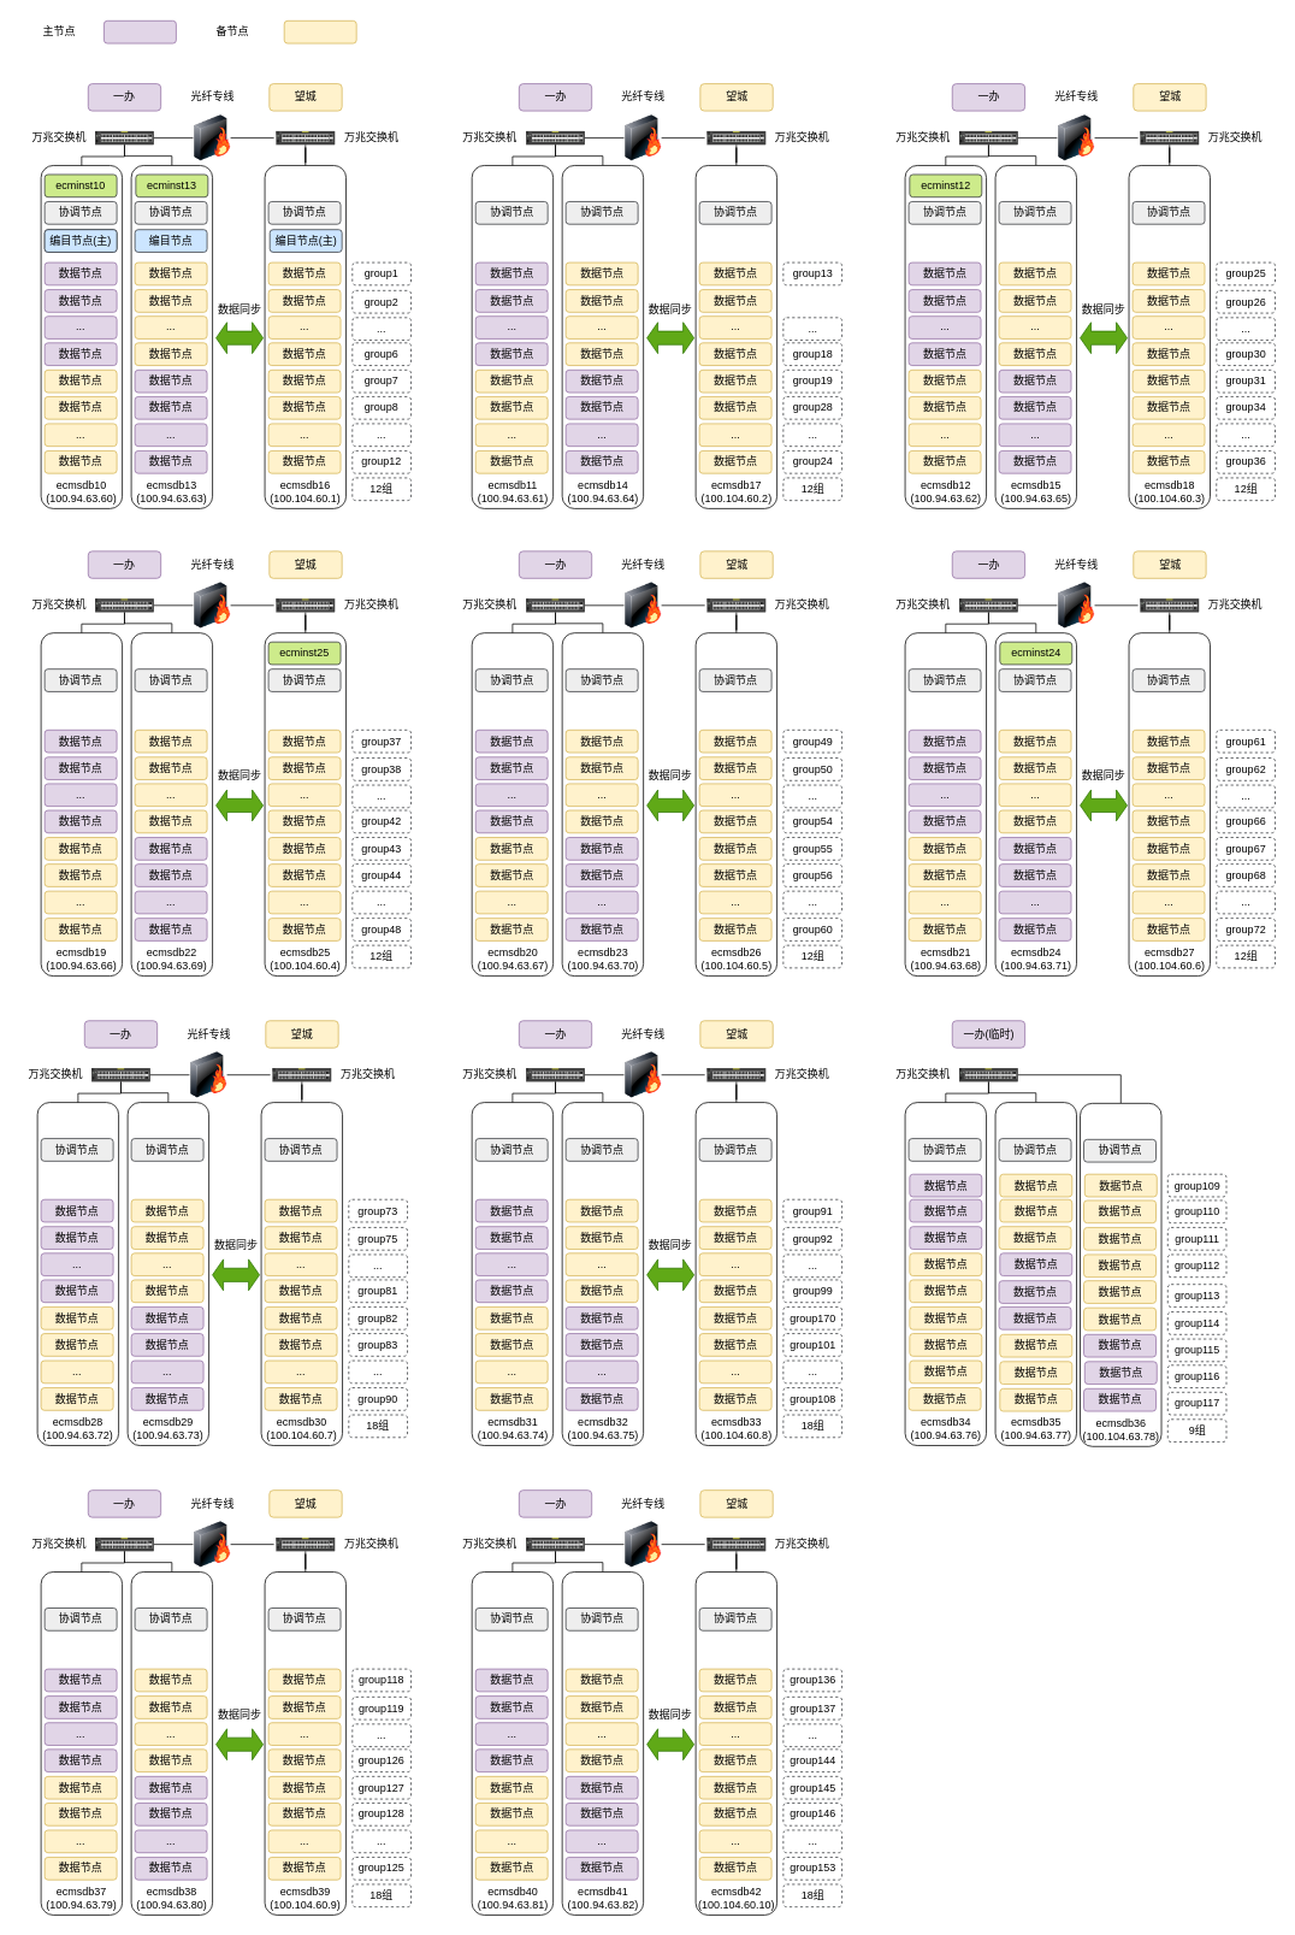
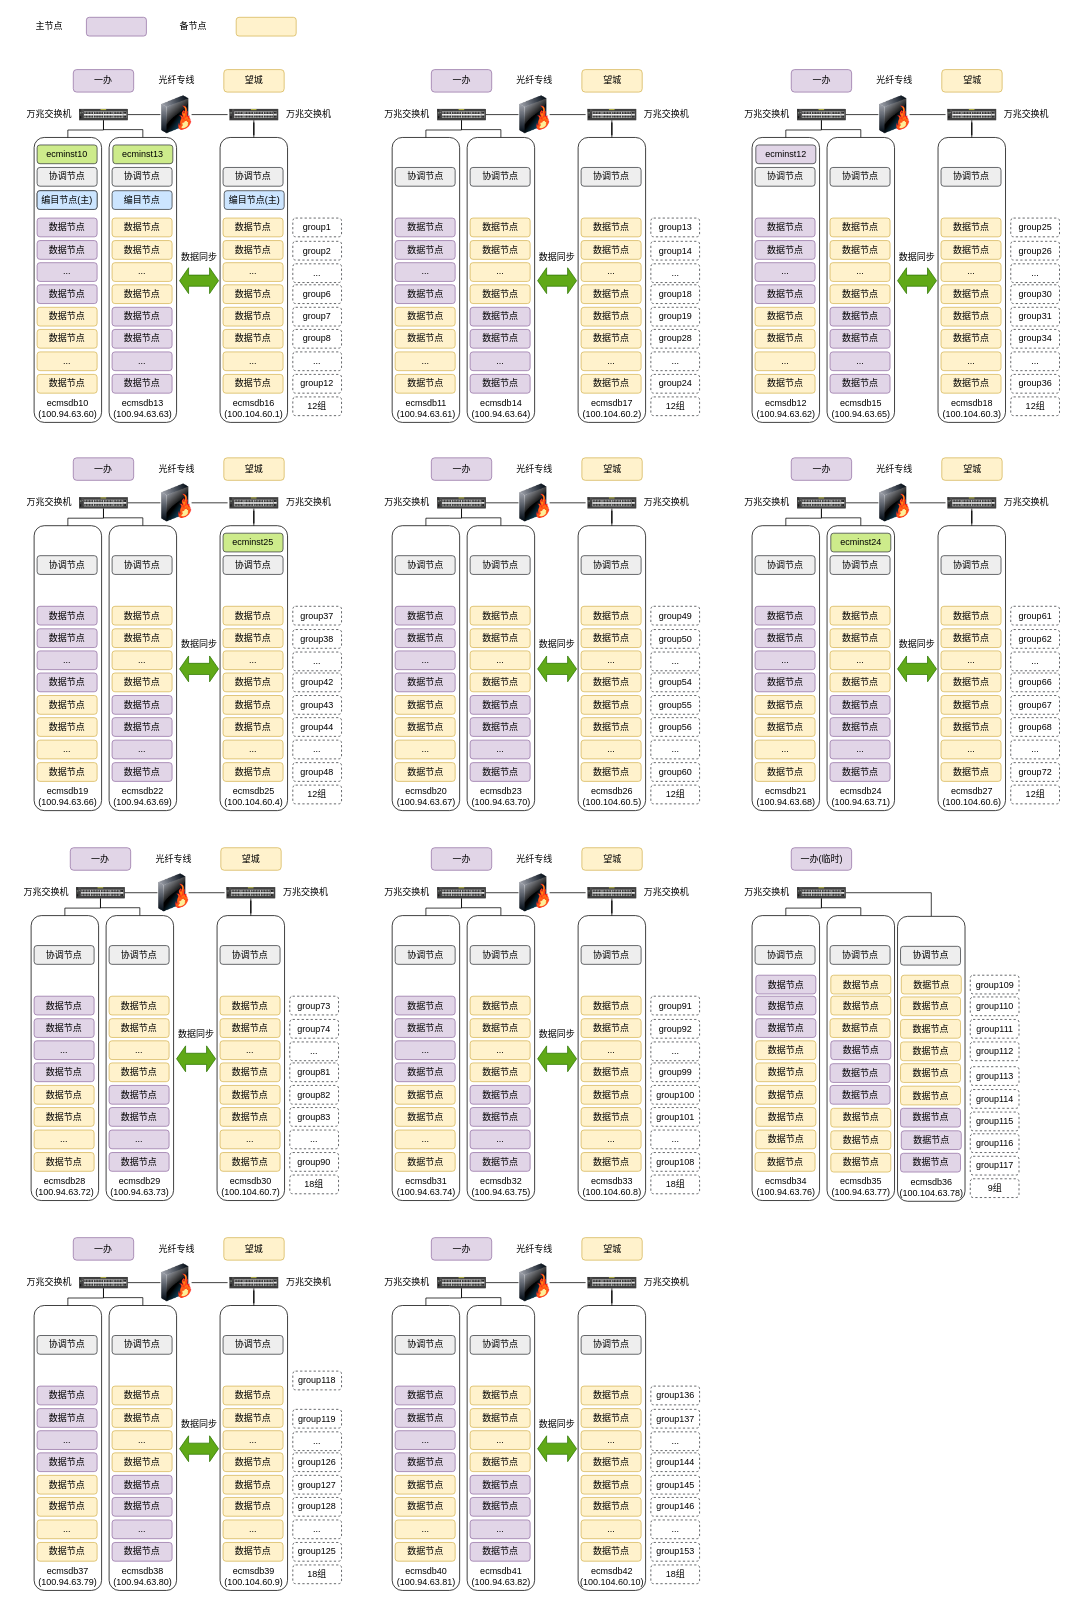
- <mxCell id="293" value="ecminst12" style="rounded=1;whiteSpace=wrap;html=1;fillColor=#cdeb8b;strokeColor=#36393d;container=0;" vertex="1" parent="1"><mxGeometry x="1007.5" y="192.75" width="80" height="25" as="geometry" /></mxCell>
+ <mxCell id="293" value="ecminst12" style="rounded=1;whiteSpace=wrap;html=1;fillColor=#e1d5e7;strokeColor=#36393d;container=0;" vertex="1" parent="1"><mxGeometry x="1007.5" y="192.75" width="80" height="25" as="geometry" /></mxCell>
+ <mxCell id="51" value="group14" style="rounded=1;whiteSpace=wrap;html=1;fillColor=none;strokeColor=#36393d;dashed=1;container=0;" vertex="1" parent="1"><mxGeometry x="867.5" y="321.25" width="65" height="25" as="geometry" /></mxCell>
- <mxCell id="400" value="group75" style="rounded=1;whiteSpace=wrap;html=1;fillColor=none;strokeColor=#36393d;dashed=1;container=0;" vertex="1" parent="1"><mxGeometry x="386" y="1359" width="65" height="25" as="geometry" /></mxCell>
+ <mxCell id="400" value="group74" style="rounded=1;whiteSpace=wrap;html=1;fillColor=none;strokeColor=#36393d;dashed=1;container=0;" vertex="1" parent="1"><mxGeometry x="386" y="1359" width="65" height="25" as="geometry" /></mxCell>
- <mxCell id="466" value="group170" style="rounded=1;whiteSpace=wrap;html=1;fillColor=none;strokeColor=#36393d;dashed=1;container=0;" vertex="1" parent="1"><mxGeometry x="867.5" y="1447" width="65" height="25" as="geometry" /></mxCell>
+ <mxCell id="466" value="group100" style="rounded=1;whiteSpace=wrap;html=1;fillColor=none;strokeColor=#36393d;dashed=1;container=0;" vertex="1" parent="1"><mxGeometry x="867.5" y="1447" width="65" height="25" as="geometry" /></mxCell>
- <mxCell id="571" value="group118" style="rounded=1;whiteSpace=wrap;html=1;fillColor=none;strokeColor=#36393d;dashed=1;container=0;" vertex="1" parent="1"><mxGeometry x="390" y="1848" width="65" height="25" as="geometry" /></mxCell>
+ <mxCell id="571" value="group118" style="rounded=1;whiteSpace=wrap;html=1;fillColor=none;strokeColor=#36393d;dashed=1;container=0;" vertex="1" parent="1"><mxGeometry x="390" y="1828" width="65" height="25" as="geometry" /></mxCell>
